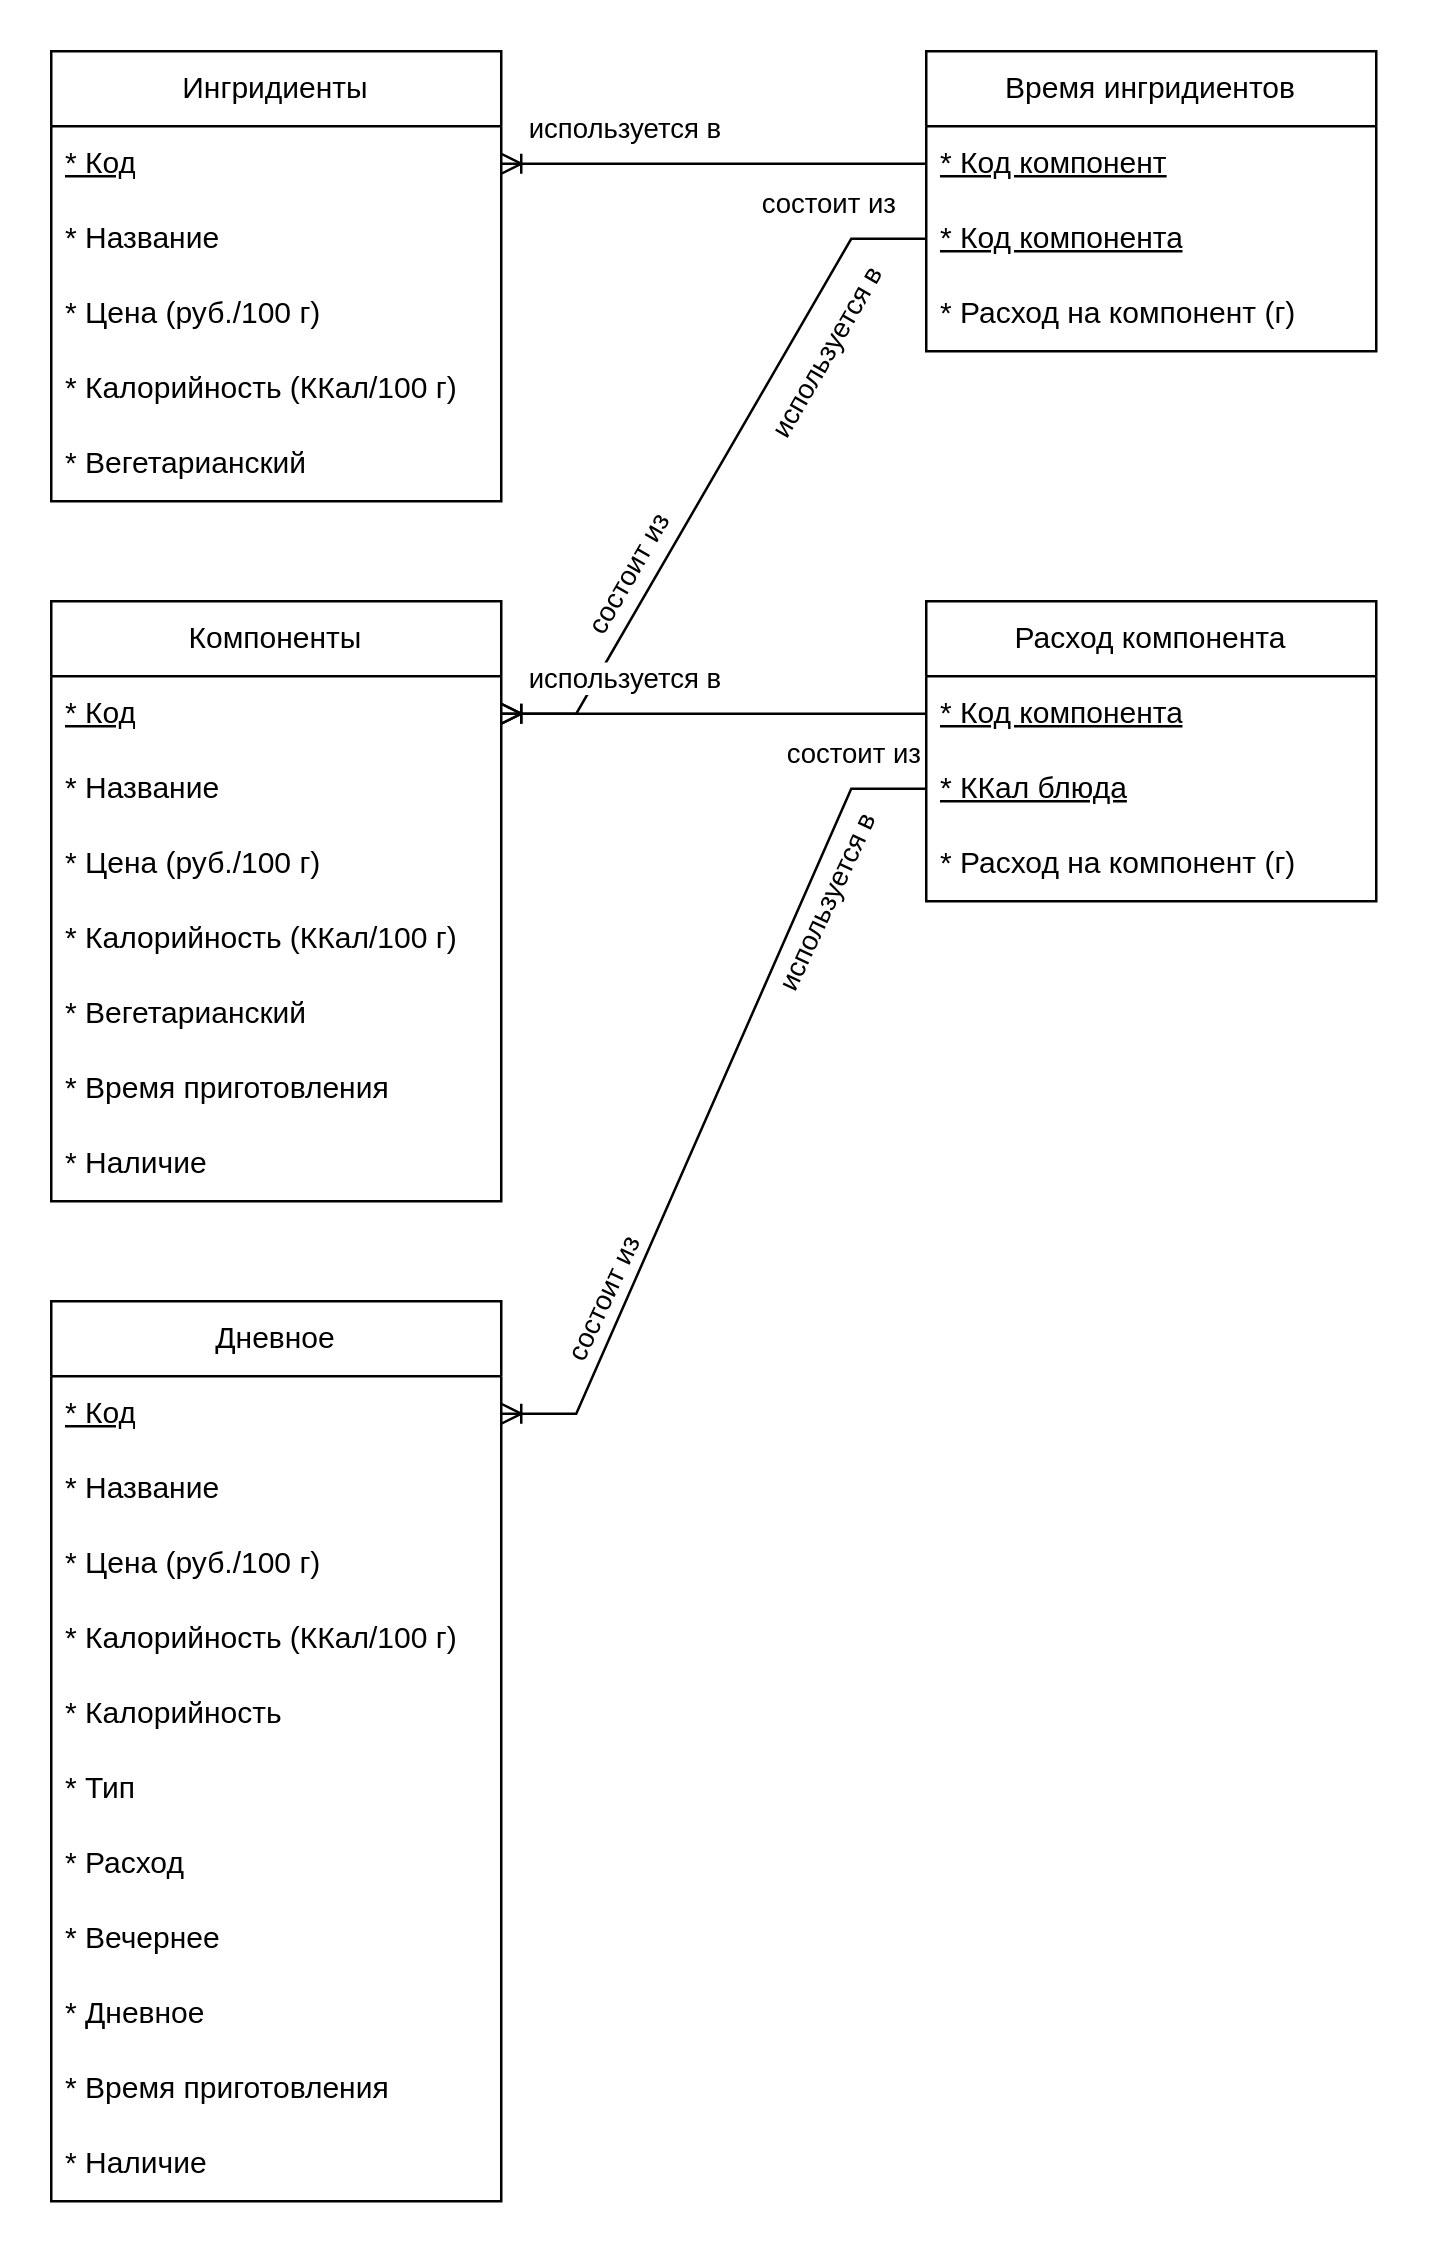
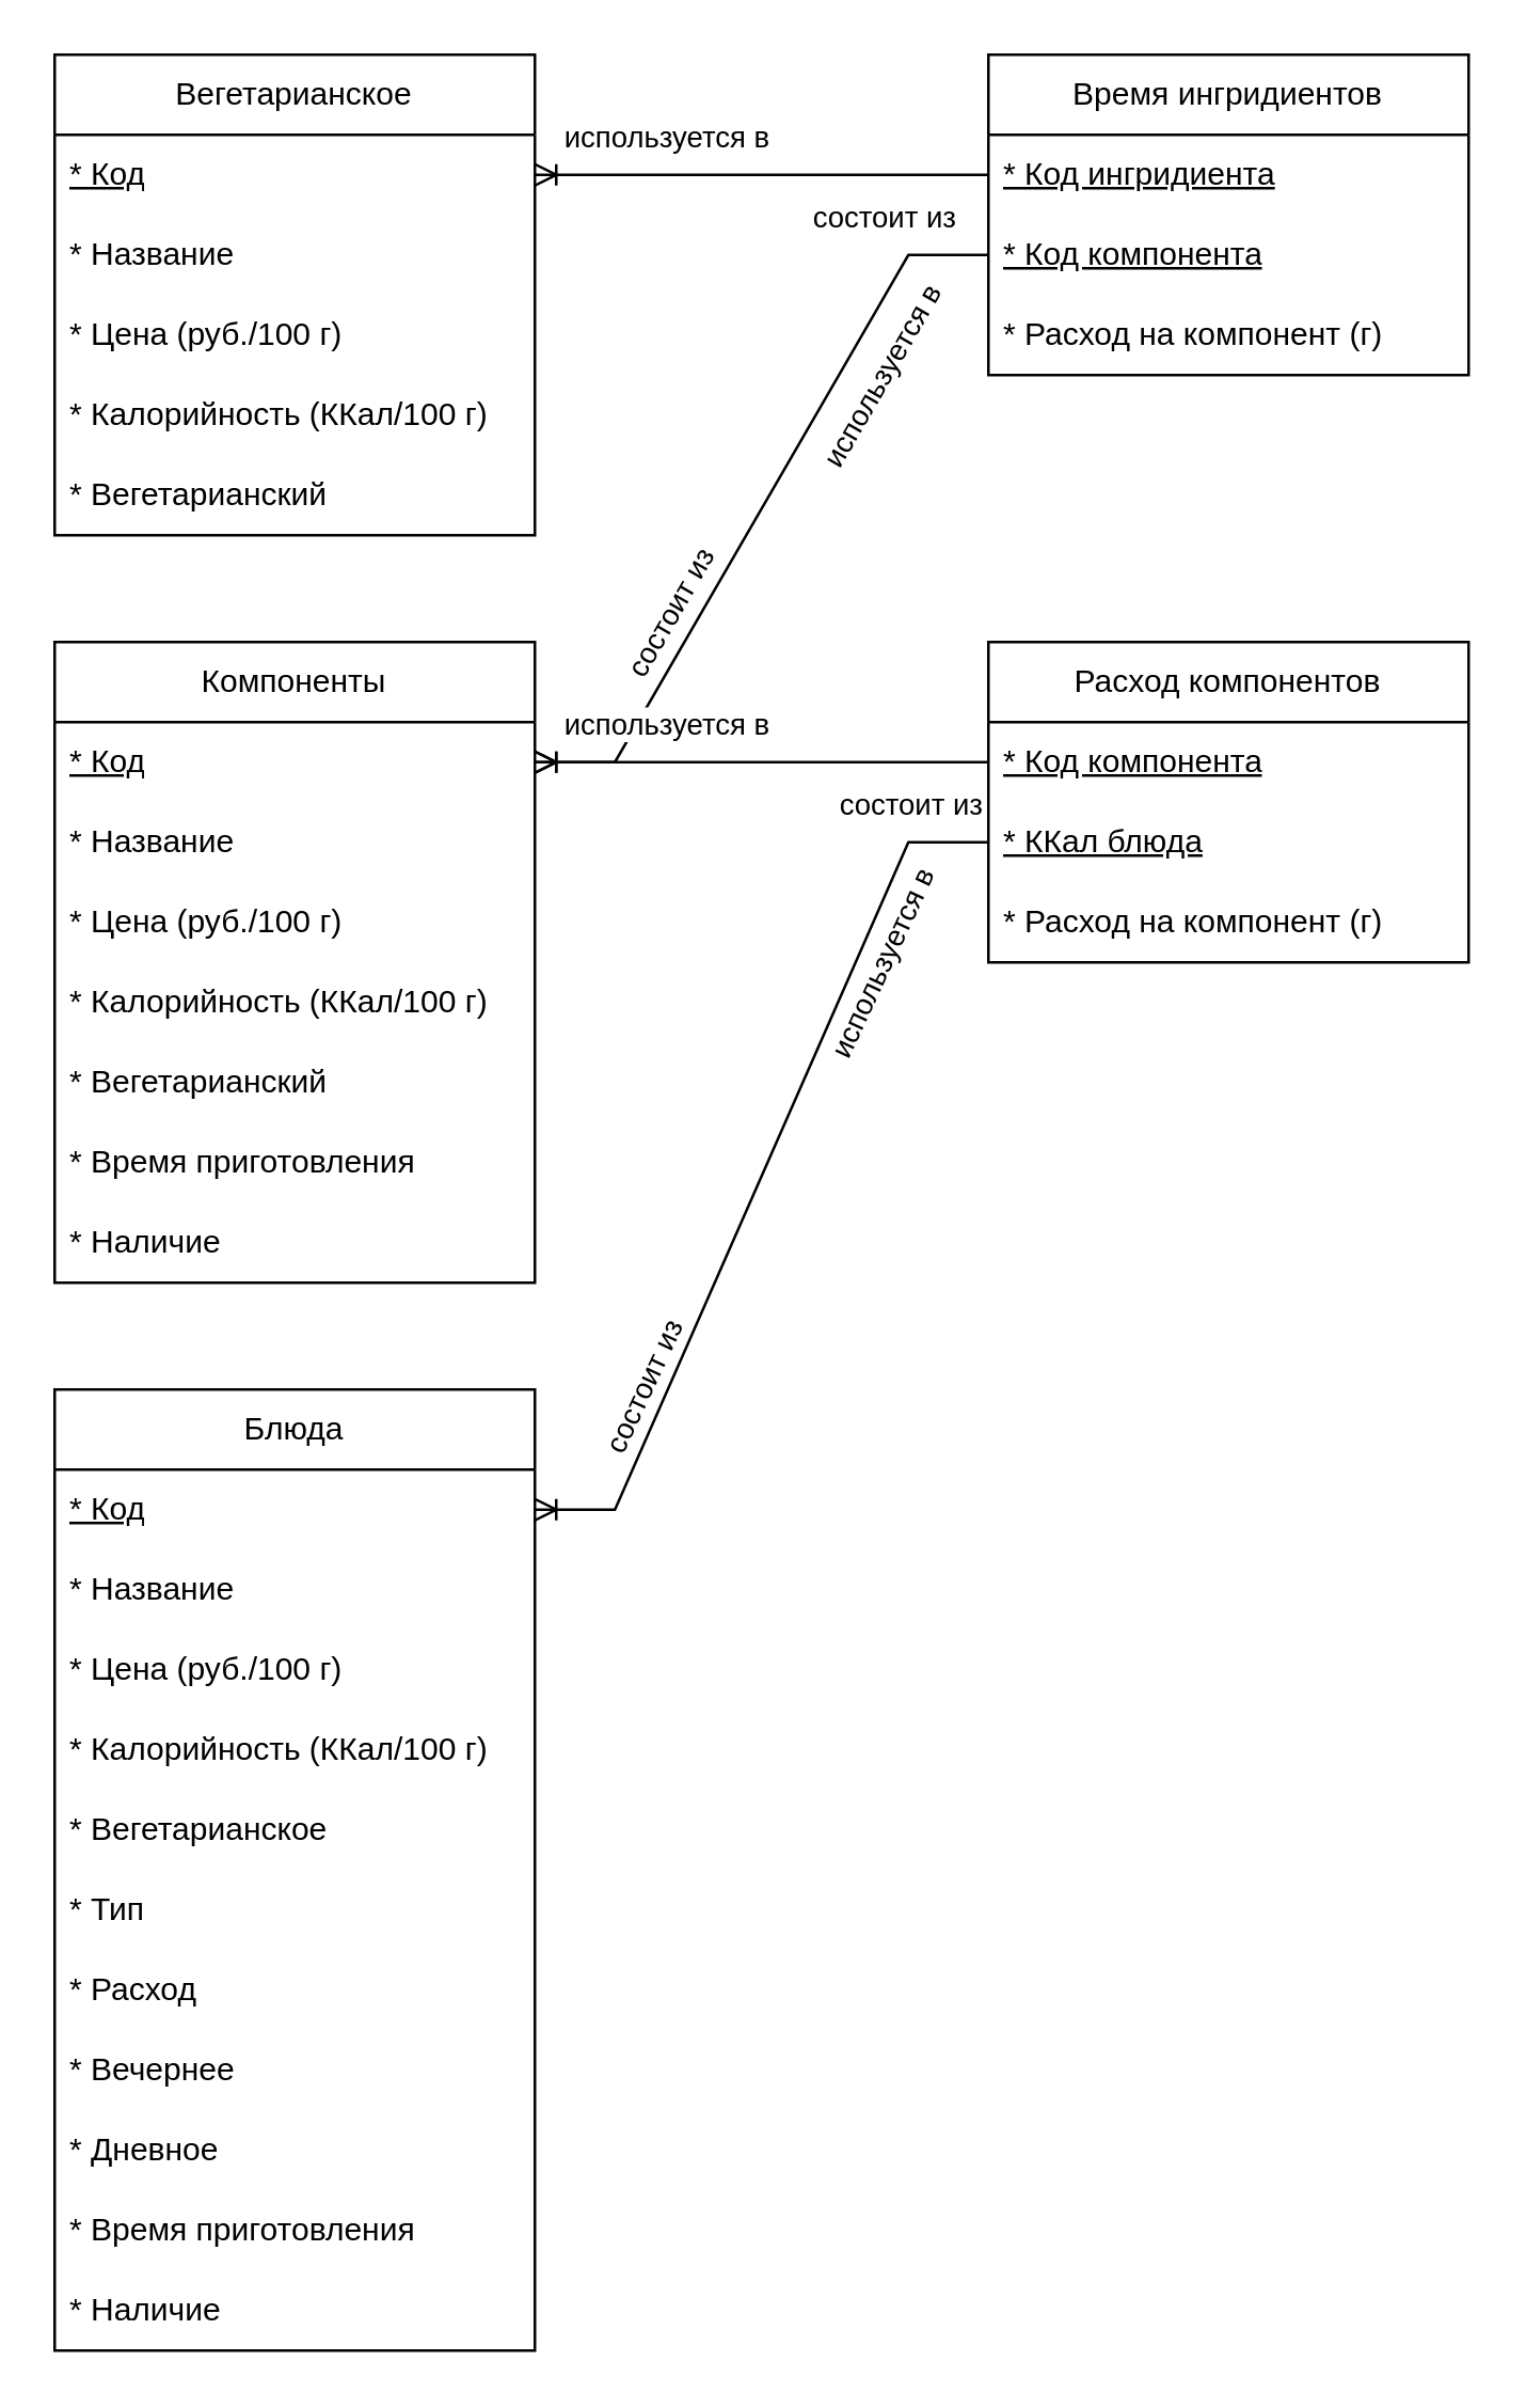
- <mxCell id="2" value="Ингридиенты" style="swimlane;fontStyle=0;childLayout=stackLayout;horizontal=1;startSize=30;horizontalStack=0;resizeParent=1;resizeParentMax=0;resizeLast=0;collapsible=1;marginBottom=0;whiteSpace=wrap;html=1;" vertex="1" parent="1"><mxGeometry x="20" y="20" width="180" height="180" as="geometry"><mxRectangle x="170" y="180" width="110" height="30" as="alternateBounds" /></mxGeometry></mxCell>
+ <mxCell id="2" value="Вегетарианское" style="swimlane;fontStyle=0;childLayout=stackLayout;horizontal=1;startSize=30;horizontalStack=0;resizeParent=1;resizeParentMax=0;resizeLast=0;collapsible=1;marginBottom=0;whiteSpace=wrap;html=1;" vertex="1" parent="1"><mxGeometry x="20" y="20" width="180" height="180" as="geometry"><mxRectangle x="170" y="180" width="110" height="30" as="alternateBounds" /></mxGeometry></mxCell>
- <mxCell id="29" value="&lt;u&gt;* Код компонент&lt;/u&gt;" style="text;strokeColor=none;fillColor=none;align=left;verticalAlign=middle;spacingLeft=4;spacingRight=4;overflow=hidden;points=[[0,0.5],[1,0.5]];portConstraint=eastwest;rotatable=0;whiteSpace=wrap;html=1;" vertex="1" parent="28"><mxGeometry y="30" width="180" height="30" as="geometry" /></mxCell>
+ <mxCell id="29" value="&lt;u&gt;* Код ингридиента&lt;/u&gt;" style="text;strokeColor=none;fillColor=none;align=left;verticalAlign=middle;spacingLeft=4;spacingRight=4;overflow=hidden;points=[[0,0.5],[1,0.5]];portConstraint=eastwest;rotatable=0;whiteSpace=wrap;html=1;" vertex="1" parent="28"><mxGeometry y="30" width="180" height="30" as="geometry" /></mxCell>
- <mxCell id="32" value="Расход компонента" style="swimlane;fontStyle=0;childLayout=stackLayout;horizontal=1;startSize=30;horizontalStack=0;resizeParent=1;resizeParentMax=0;resizeLast=0;collapsible=1;marginBottom=0;whiteSpace=wrap;html=1;" vertex="1" parent="1"><mxGeometry x="370" y="240" width="180" height="120" as="geometry"><mxRectangle x="170" y="180" width="110" height="30" as="alternateBounds" /></mxGeometry></mxCell>
+ <mxCell id="32" value="Расход компонентов" style="swimlane;fontStyle=0;childLayout=stackLayout;horizontal=1;startSize=30;horizontalStack=0;resizeParent=1;resizeParentMax=0;resizeLast=0;collapsible=1;marginBottom=0;whiteSpace=wrap;html=1;" vertex="1" parent="1"><mxGeometry x="370" y="240" width="180" height="120" as="geometry"><mxRectangle x="170" y="180" width="110" height="30" as="alternateBounds" /></mxGeometry></mxCell>
- <mxCell id="16" value="Дневное" style="swimlane;fontStyle=0;childLayout=stackLayout;horizontal=1;startSize=30;horizontalStack=0;resizeParent=1;resizeParentMax=0;resizeLast=0;collapsible=1;marginBottom=0;whiteSpace=wrap;html=1;" vertex="1" parent="1"><mxGeometry x="20" y="520" width="180" height="360" as="geometry"><mxRectangle x="170" y="180" width="110" height="30" as="alternateBounds" /></mxGeometry></mxCell>
+ <mxCell id="16" value="Блюда" style="swimlane;fontStyle=0;childLayout=stackLayout;horizontal=1;startSize=30;horizontalStack=0;resizeParent=1;resizeParentMax=0;resizeLast=0;collapsible=1;marginBottom=0;whiteSpace=wrap;html=1;" vertex="1" parent="1"><mxGeometry x="20" y="520" width="180" height="360" as="geometry"><mxRectangle x="170" y="180" width="110" height="30" as="alternateBounds" /></mxGeometry></mxCell>
- <mxCell id="21" value="* Калорийность" style="text;strokeColor=none;fillColor=none;align=left;verticalAlign=middle;spacingLeft=4;spacingRight=4;overflow=hidden;points=[[0,0.5],[1,0.5]];portConstraint=eastwest;rotatable=0;whiteSpace=wrap;html=1;" vertex="1" parent="16"><mxGeometry y="150" width="180" height="30" as="geometry" /></mxCell>
+ <mxCell id="21" value="* Вегетарианское" style="text;strokeColor=none;fillColor=none;align=left;verticalAlign=middle;spacingLeft=4;spacingRight=4;overflow=hidden;points=[[0,0.5],[1,0.5]];portConstraint=eastwest;rotatable=0;whiteSpace=wrap;html=1;" vertex="1" parent="16"><mxGeometry y="150" width="180" height="30" as="geometry" /></mxCell>
